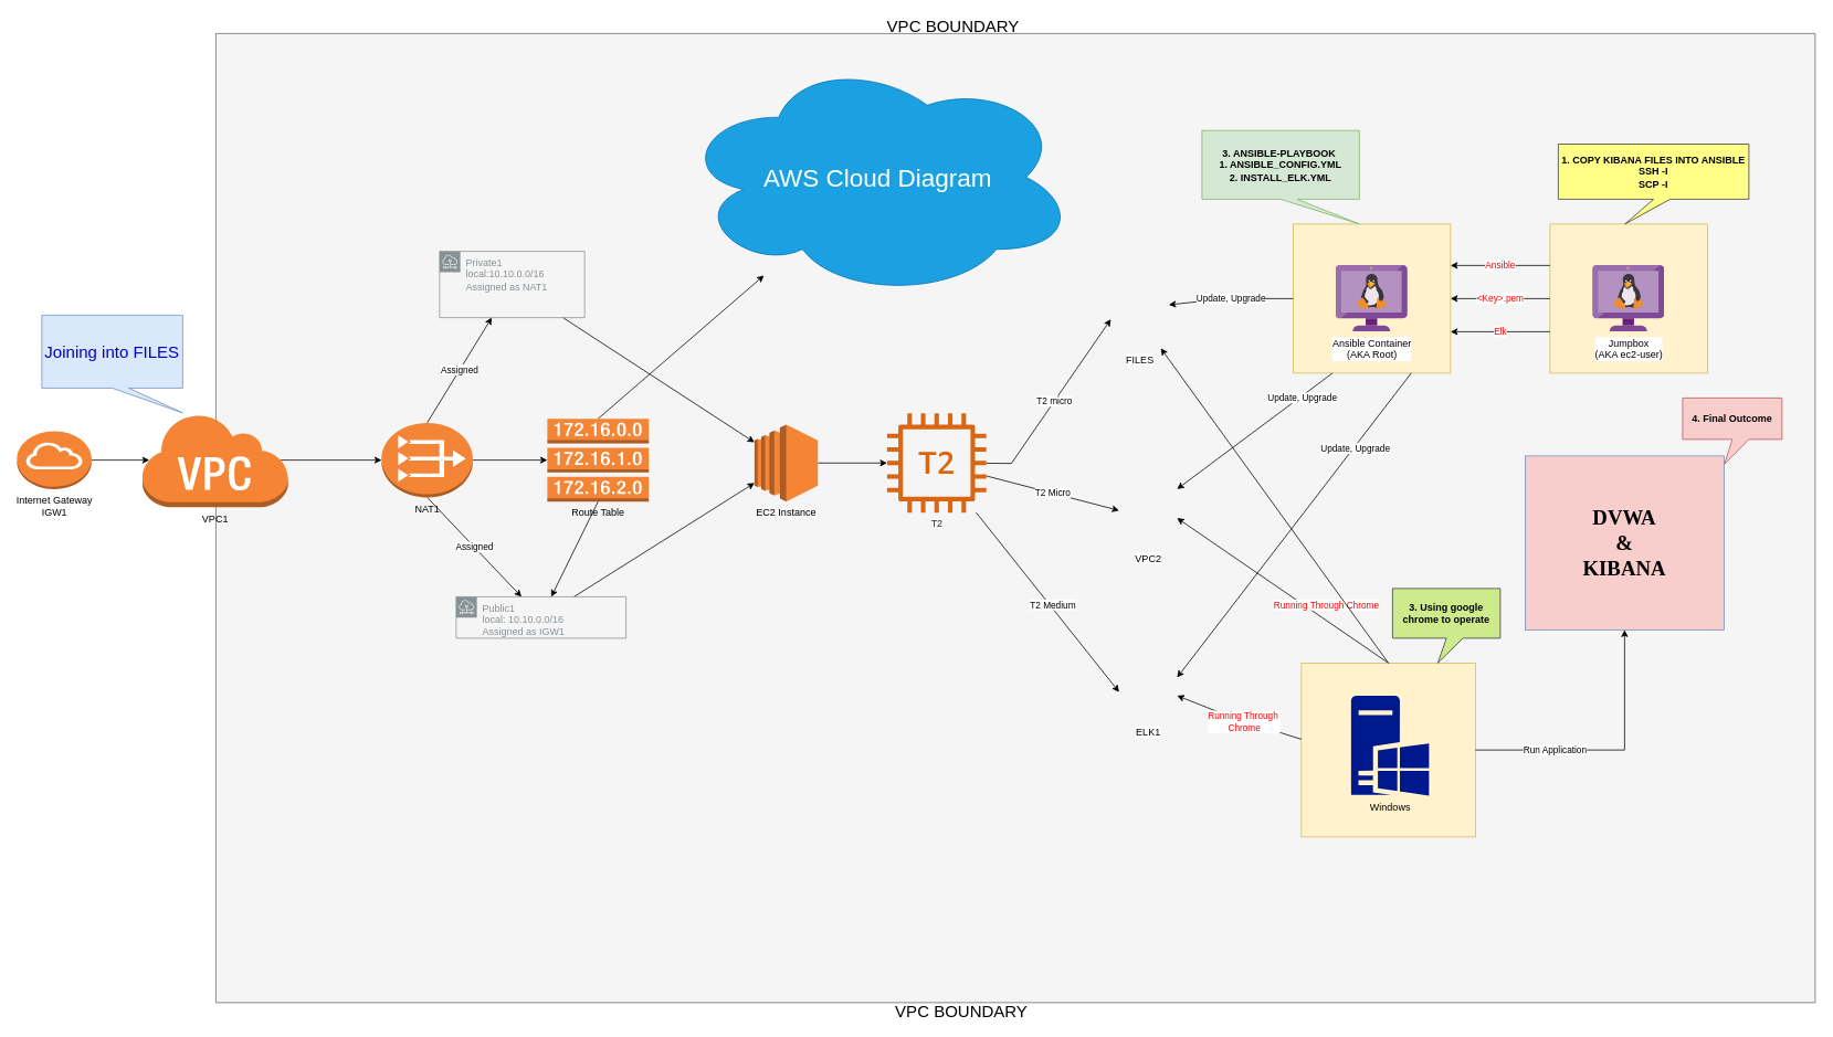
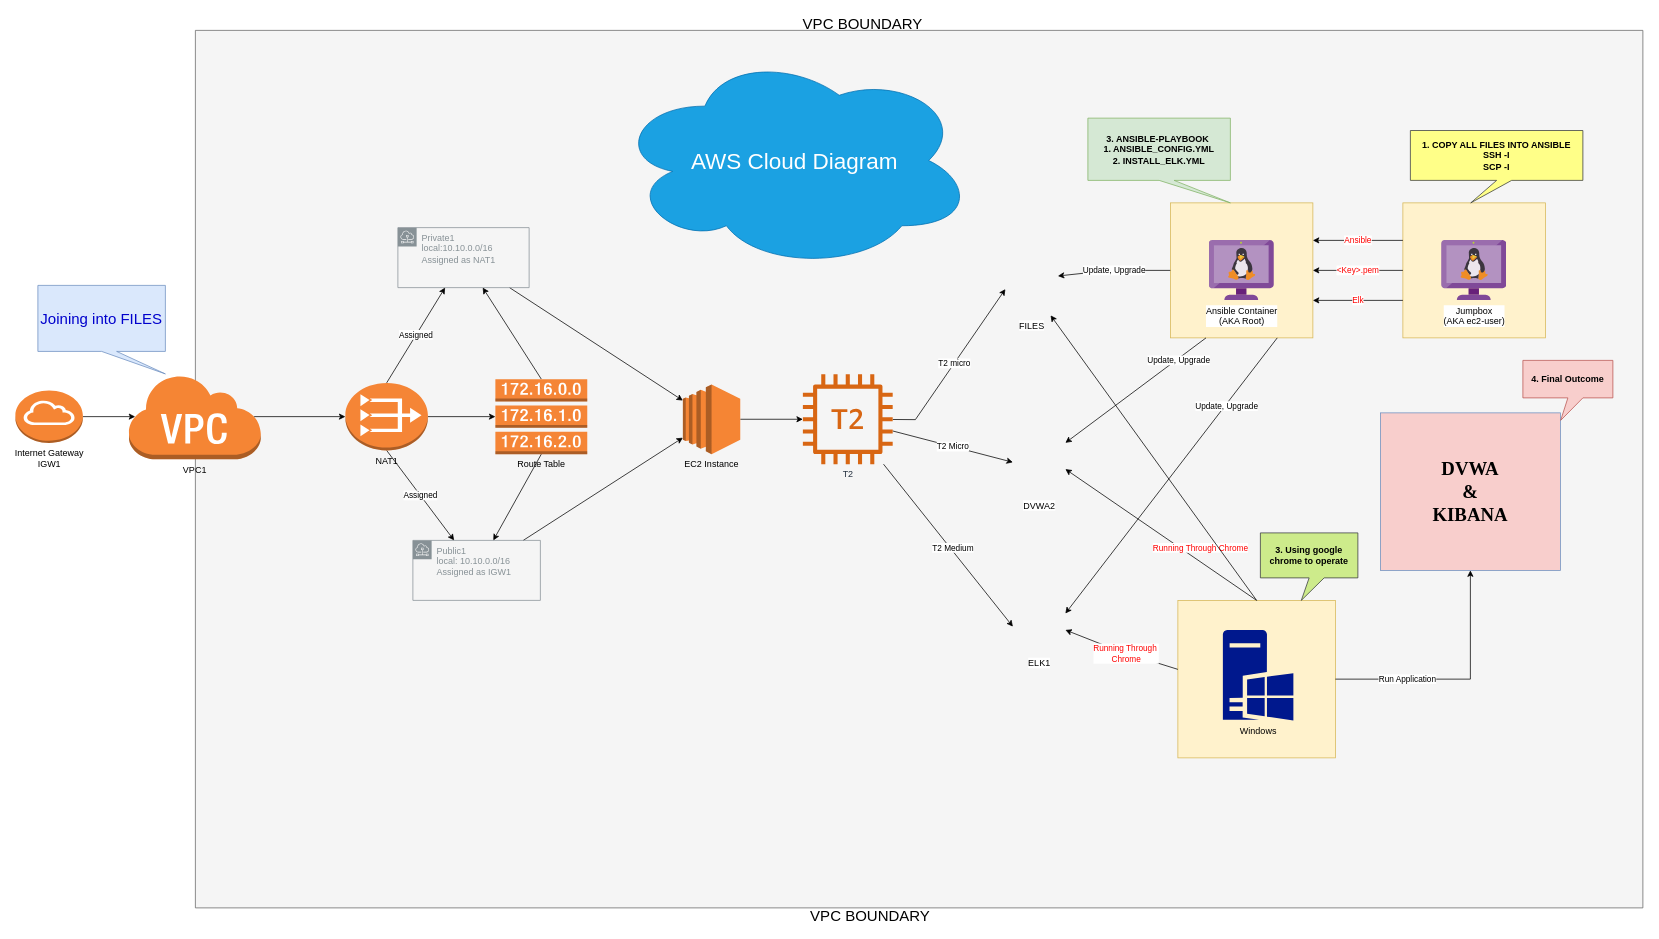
- <mxCell id="60" value="&lt;b&gt;1. COPY KIBANA FILES INTO ANSIBLE&lt;br&gt;SSH -I&lt;br&gt;SCP -I&lt;/b&gt;" style="shape=callout;whiteSpace=wrap;html=1;perimeter=calloutPerimeter;fillColor=#ffff88;strokeColor=#36393d;position2=0.35;" vertex="1" parent="1"><mxGeometry x="1880" y="173.5" width="230" height="96.5" as="geometry" /></mxCell>
+ <mxCell id="60" value="&lt;b&gt;1. COPY ALL FILES INTO ANSIBLE&lt;br&gt;SSH -I&lt;br&gt;SCP -I&lt;/b&gt;" style="shape=callout;whiteSpace=wrap;html=1;perimeter=calloutPerimeter;fillColor=#ffff88;strokeColor=#36393d;position2=0.35;" vertex="1" parent="1"><mxGeometry x="1880" y="173.5" width="230" height="96.5" as="geometry" /></mxCell>
- <mxCell id="13" style="edgeStyle=none;rounded=0;orthogonalLoop=1;jettySize=auto;html=1;exitX=0.5;exitY=0;exitDx=0;exitDy=0;exitPerimeter=0;fontFamily=Helvetica;" parent="1" source="15" target="63" edge="1"><mxGeometry relative="1" as="geometry" /></mxCell>
+ <mxCell id="13" style="edgeStyle=none;rounded=0;orthogonalLoop=1;jettySize=auto;html=1;exitX=0.5;exitY=0;exitDx=0;exitDy=0;exitPerimeter=0;fontFamily=Helvetica;" parent="1" source="15" target="12" edge="1"><mxGeometry relative="1" as="geometry" /></mxCell>
- <mxCell id="22" value="VPC2" style="shape=image;html=1;verticalAlign=top;verticalLabelPosition=bottom;labelBackgroundColor=#ffffff;imageAspect=0;aspect=fixed;image=https://cdn0.iconfinder.com/data/icons/flat-round-system/512/ubuntu-128.png;fontFamily=Helvetica;" parent="1" vertex="1"><mxGeometry x="1350" y="590" width="70" height="70" as="geometry" /></mxCell>
+ <mxCell id="22" value="DVWA2" style="shape=image;html=1;verticalAlign=top;verticalLabelPosition=bottom;labelBackgroundColor=#ffffff;imageAspect=0;aspect=fixed;image=https://cdn0.iconfinder.com/data/icons/flat-round-system/512/ubuntu-128.png;fontFamily=Helvetica;" parent="1" vertex="1"><mxGeometry x="1350" y="590" width="70" height="70" as="geometry" /></mxCell>
- <mxCell id="7" value="Public1&amp;nbsp;&lt;br&gt;local: 10.10.0.0/16&lt;br&gt;Assigned as IGW1" style="outlineConnect=0;gradientColor=none;html=1;whiteSpace=wrap;fontSize=12;fontStyle=0;shape=mxgraph.aws4.group;grIcon=mxgraph.aws4.group_subnet;strokeColor=#879196;fillColor=none;verticalAlign=top;align=left;spacingLeft=30;fontColor=#879196;dashed=0;" parent="1" vertex="1"><mxGeometry x="550" y="720" width="205" height="50" as="geometry" /></mxCell>
+ <mxCell id="7" value="Public1&amp;nbsp;&lt;br&gt;local: 10.10.0.0/16&lt;br&gt;Assigned as IGW1" style="outlineConnect=0;gradientColor=none;html=1;whiteSpace=wrap;fontSize=12;fontStyle=0;shape=mxgraph.aws4.group;grIcon=mxgraph.aws4.group_subnet;strokeColor=#879196;fillColor=none;verticalAlign=top;align=left;spacingLeft=30;fontColor=#879196;dashed=0;" parent="1" vertex="1"><mxGeometry x="550" y="720" width="170" height="80" as="geometry" /></mxCell>
